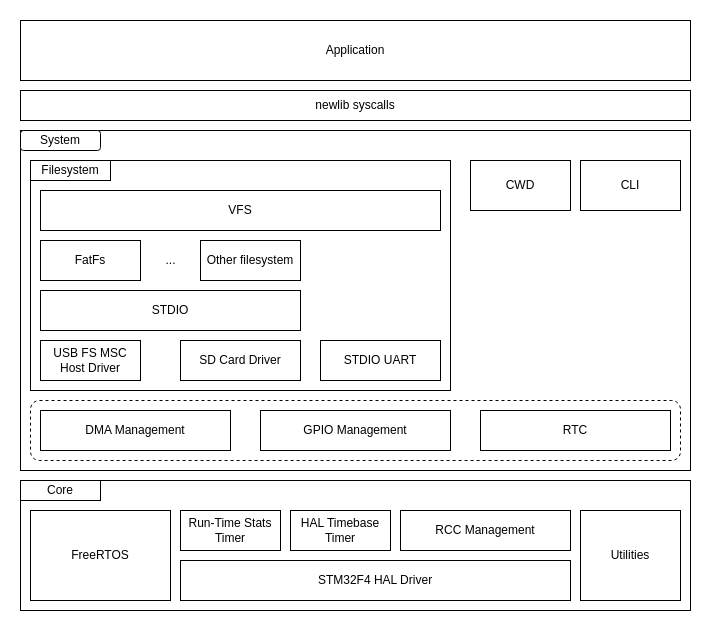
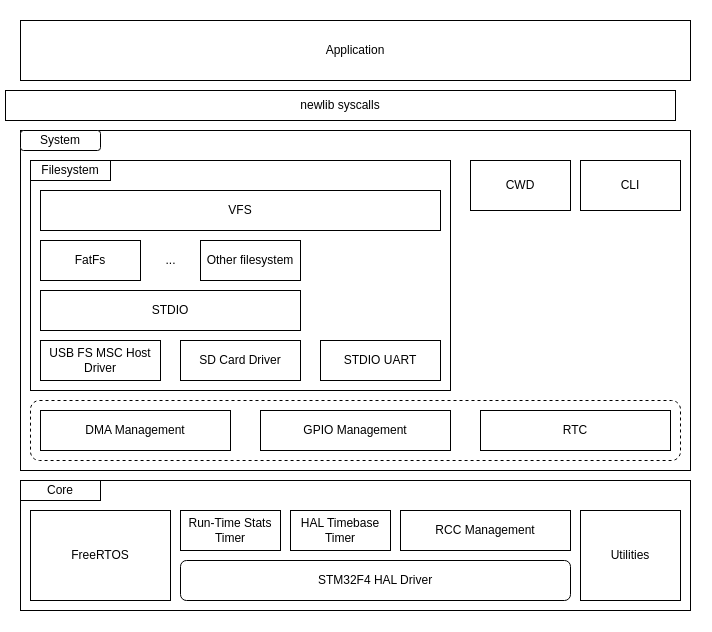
- <mxCell id="29" value="newlib syscalls" style="rounded=0;whiteSpace=wrap;html=1;" vertex="1" parent="1"><mxGeometry x="20" y="90" width="670" height="30" as="geometry" /></mxCell>
+ <mxCell id="29" value="newlib syscalls" style="rounded=0;whiteSpace=wrap;html=1;" vertex="1" parent="1"><mxGeometry x="5" y="90" width="670" height="30" as="geometry" /></mxCell>
- <mxCell id="18" value="USB FS MSC Host Driver" style="rounded=0;whiteSpace=wrap;html=1;" parent="1" vertex="1"><mxGeometry x="40" y="340" width="100" height="40" as="geometry" /></mxCell>
+ <mxCell id="18" value="USB FS MSC Host Driver" style="rounded=0;whiteSpace=wrap;html=1;" parent="1" vertex="1"><mxGeometry x="40" y="340" width="120" height="40" as="geometry" /></mxCell>
- <mxCell id="7" value="STM32F4 HAL Driver" style="rounded=0;whiteSpace=wrap;html=1;" parent="1" vertex="1"><mxGeometry x="180" y="560" width="390" height="40" as="geometry" /></mxCell>
+ <mxCell id="7" value="STM32F4 HAL Driver" style="whiteSpace=wrap;html=1;rounded=1;" parent="1" vertex="1"><mxGeometry x="180" y="560" width="390" height="40" as="geometry" /></mxCell>
